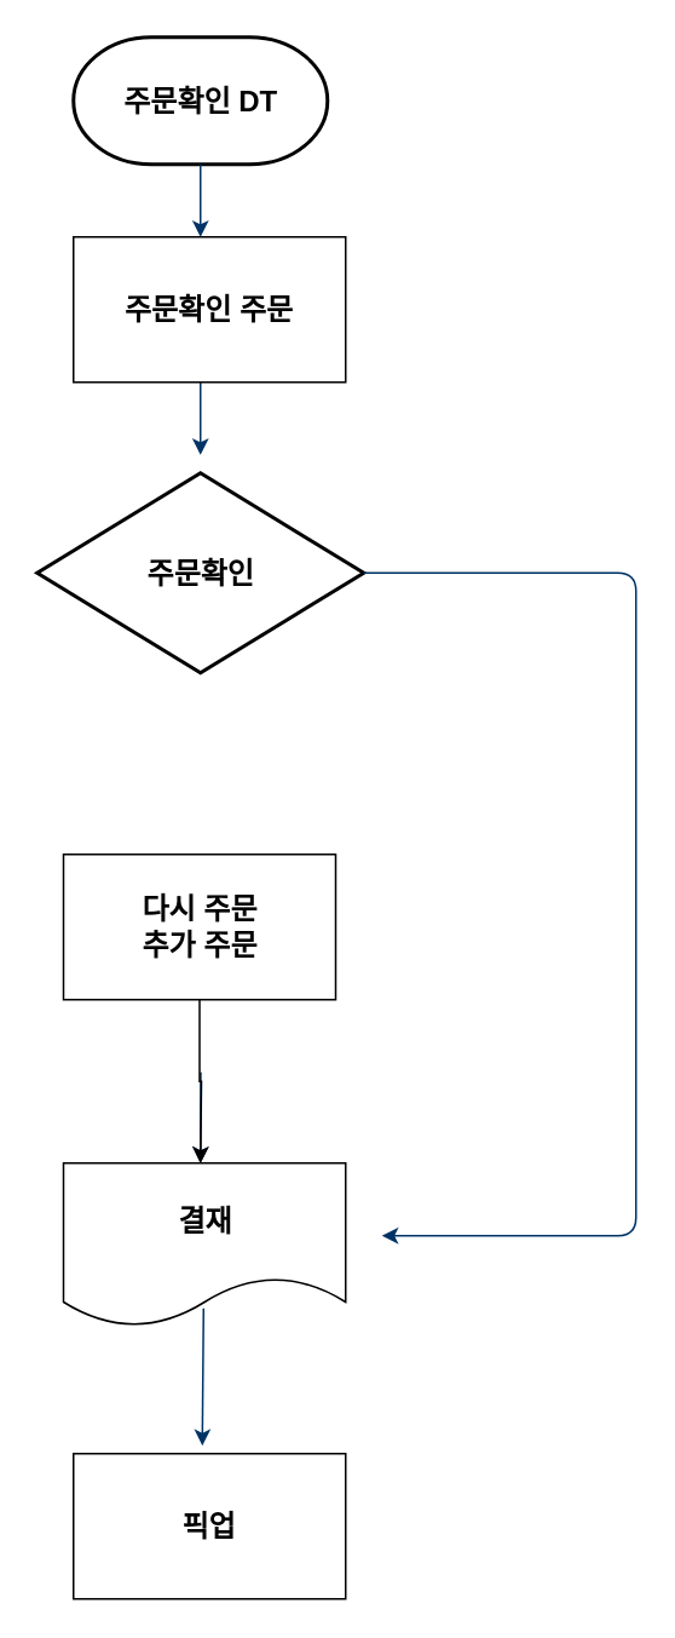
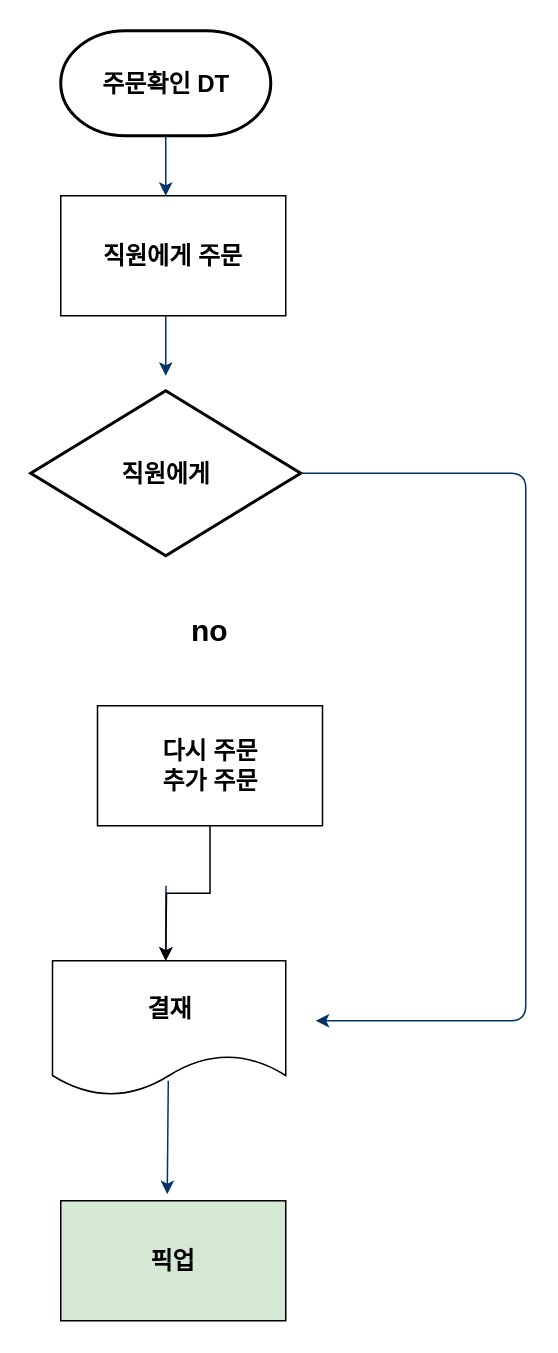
- <mxCell id="10" value="&lt;b&gt;&lt;font style=&quot;font-size: 16px;&quot;&gt;주문확인 주문&lt;/font&gt;&lt;/b&gt;" style="rounded=0;whiteSpace=wrap;html=1;" vertex="1" parent="1"><mxGeometry x="40" y="130" width="150" height="80" as="geometry" /></mxCell>
+ <mxCell id="10" value="&lt;b&gt;&lt;font style=&quot;font-size: 16px;&quot;&gt;직원에게 주문&lt;/font&gt;&lt;/b&gt;" style="rounded=0;whiteSpace=wrap;html=1;" vertex="1" parent="1"><mxGeometry x="40" y="130" width="150" height="80" as="geometry" /></mxCell>
- <mxCell id="3" value="&lt;font style=&quot;font-size: 16px;&quot;&gt;&lt;b&gt;주문확인&lt;/b&gt;&lt;/font&gt;" style="shape=mxgraph.flowchart.decision;strokeWidth=2;gradientColor=none;gradientDirection=north;fontStyle=0;html=1;" parent="1" vertex="1"><mxGeometry x="20" y="260" width="180" height="110" as="geometry" /></mxCell>
+ <mxCell id="3" value="&lt;font style=&quot;font-size: 16px;&quot;&gt;&lt;b&gt;직원에게&lt;/b&gt;&lt;/font&gt;" style="shape=mxgraph.flowchart.decision;strokeWidth=2;gradientColor=none;gradientDirection=north;fontStyle=0;html=1;" parent="1" vertex="1"><mxGeometry x="20" y="260" width="180" height="110" as="geometry" /></mxCell>
+ <mxCell id="7" value="&lt;b&gt;&lt;font style=&quot;font-size: 20px;&quot;&gt;no&lt;/font&gt;&lt;/b&gt;" style="text;fontStyle=0;html=1;strokeColor=none;gradientColor=none;fillColor=none;strokeWidth=2;align=center;" parent="1" vertex="1"><mxGeometry x="119" y="401" width="40" height="26" as="geometry" /></mxCell>
- <mxCell id="12" value="&lt;b style=&quot;font-size: 16px;&quot;&gt;다시 주문&lt;br&gt;추가 주문&lt;/b&gt;" style="rounded=0;whiteSpace=wrap;html=1;" vertex="1" parent="1"><mxGeometry x="34.5" y="470" width="150" height="80" as="geometry" /></mxCell>
+ <mxCell id="12" value="&lt;b style=&quot;font-size: 16px;&quot;&gt;다시 주문&lt;br&gt;추가 주문&lt;/b&gt;" style="rounded=0;whiteSpace=wrap;html=1;" vertex="1" parent="1"><mxGeometry x="64.5" y="470" width="150" height="80" as="geometry" /></mxCell>
- <mxCell id="13" value="&lt;font style=&quot;font-size: 16px;&quot;&gt;&lt;b&gt;픽업&lt;/b&gt;&lt;/font&gt;" style="rounded=0;whiteSpace=wrap;html=1;" vertex="1" parent="1"><mxGeometry x="40" y="800" width="150" height="80" as="geometry" /></mxCell>
+ <mxCell id="13" value="&lt;font style=&quot;font-size: 16px;&quot;&gt;&lt;b&gt;픽업&lt;/b&gt;&lt;/font&gt;" style="rounded=0;whiteSpace=wrap;html=1;fillColor=#d5e8d4;" vertex="1" parent="1"><mxGeometry x="40" y="800" width="150" height="80" as="geometry" /></mxCell>
